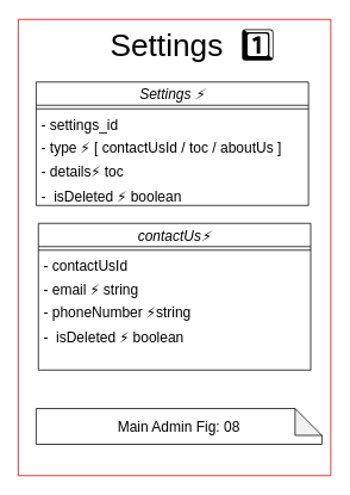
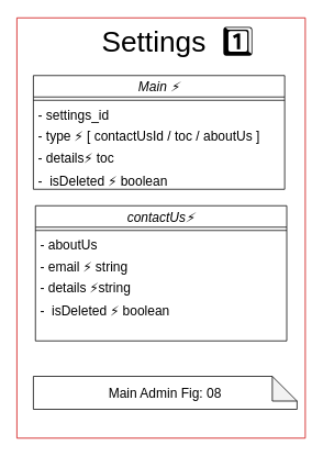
- <mxCell id="4" value="Settings ⚡" style="swimlane;fontStyle=2;align=center;verticalAlign=middle;childLayout=stackLayout;horizontal=1;startSize=26;horizontalStack=0;resizeParent=1;resizeLast=0;collapsible=1;marginBottom=0;rounded=0;shadow=0;strokeWidth=1;fontSize=16;" vertex="1" parent="2"><mxGeometry x="20" y="70" width="305" height="138" as="geometry"><mxRectangle x="25" y="101.5" width="160" height="26" as="alternateBounds" /></mxGeometry></mxCell>
+ <mxCell id="4" value="Main ⚡" style="swimlane;fontStyle=2;align=center;verticalAlign=middle;childLayout=stackLayout;horizontal=1;startSize=26;horizontalStack=0;resizeParent=1;resizeLast=0;collapsible=1;marginBottom=0;rounded=0;shadow=0;strokeWidth=1;fontSize=16;" vertex="1" parent="2"><mxGeometry x="20" y="70" width="305" height="138" as="geometry"><mxRectangle x="25" y="101.5" width="160" height="26" as="alternateBounds" /></mxGeometry></mxCell>
- <mxCell id="12" value="- contactUsId" style="text;align=left;verticalAlign=middle;spacingLeft=4;spacingRight=4;overflow=hidden;rotatable=0;points=[[0,0.5],[1,0.5]];portConstraint=eastwest;fontSize=16;" vertex="1" parent="10"><mxGeometry y="34" width="305" height="26" as="geometry" /></mxCell>
+ <mxCell id="12" value="- aboutUs" style="text;align=left;verticalAlign=middle;spacingLeft=4;spacingRight=4;overflow=hidden;rotatable=0;points=[[0,0.5],[1,0.5]];portConstraint=eastwest;fontSize=16;" vertex="1" parent="10"><mxGeometry y="34" width="305" height="26" as="geometry" /></mxCell>
- <mxCell id="14" value="- phoneNumber ⚡string" style="text;align=left;verticalAlign=middle;spacingLeft=4;spacingRight=4;overflow=hidden;rotatable=0;points=[[0,0.5],[1,0.5]];portConstraint=eastwest;fontSize=16;" vertex="1" parent="10"><mxGeometry y="86" width="305" height="26" as="geometry" /></mxCell>
+ <mxCell id="14" value="- details ⚡string" style="text;align=left;verticalAlign=middle;spacingLeft=4;spacingRight=4;overflow=hidden;rotatable=0;points=[[0,0.5],[1,0.5]];portConstraint=eastwest;fontSize=16;" vertex="1" parent="10"><mxGeometry y="86" width="305" height="26" as="geometry" /></mxCell>
